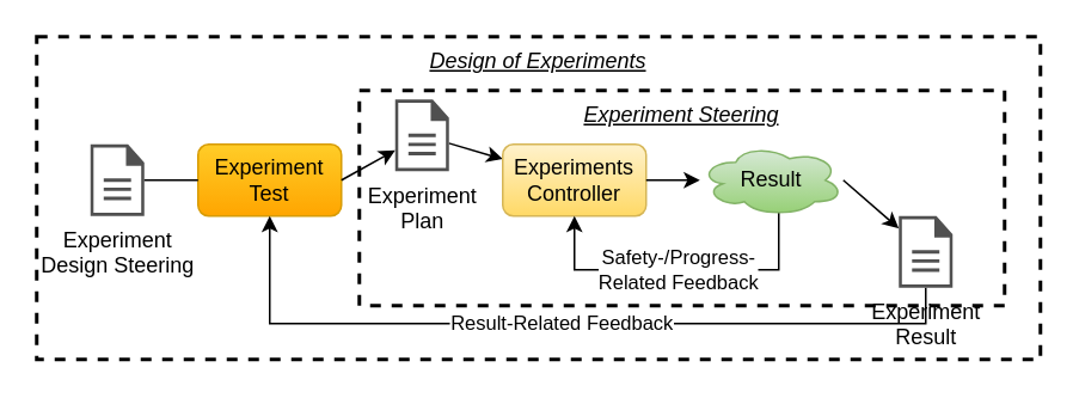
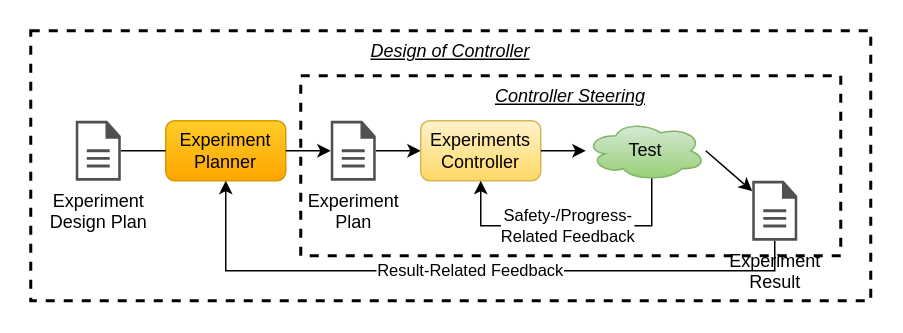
- <mxCell id="2" value="&lt;i&gt;&lt;u&gt;Design of Experiments&lt;/u&gt;&lt;/i&gt;" style="rounded=0;whiteSpace=wrap;html=1;fillColor=none;dashed=1;verticalAlign=top;strokeWidth=2;" parent="1" vertex="1"><mxGeometry x="20" y="20" width="560" height="180" as="geometry" /></mxCell>
+ <mxCell id="2" value="&lt;i&gt;&lt;u&gt;Design of Controller&lt;/u&gt;&lt;/i&gt;" style="rounded=0;whiteSpace=wrap;html=1;fillColor=none;dashed=1;verticalAlign=top;strokeWidth=2;" parent="1" vertex="1"><mxGeometry x="20" y="20" width="560" height="180" as="geometry" /></mxCell>
- <mxCell id="3" value="&lt;i&gt;&lt;u&gt;Experiment Steering&lt;/u&gt;&lt;/i&gt;" style="rounded=0;whiteSpace=wrap;html=1;fillColor=none;dashed=1;verticalAlign=top;strokeWidth=2;perimeterSpacing=2;" parent="1" vertex="1"><mxGeometry x="200" y="50" width="360" height="120" as="geometry" /></mxCell>
+ <mxCell id="3" value="&lt;i&gt;&lt;u&gt;Controller Steering&lt;/u&gt;&lt;/i&gt;" style="rounded=0;whiteSpace=wrap;html=1;fillColor=none;dashed=1;verticalAlign=top;strokeWidth=2;perimeterSpacing=2;" parent="1" vertex="1"><mxGeometry x="200" y="50" width="360" height="120" as="geometry" /></mxCell>
- <mxCell id="13" value="Experiment&lt;br&gt;Plan" style="sketch=0;pointerEvents=1;shadow=0;dashed=0;html=1;strokeColor=none;fillColor=#505050;labelPosition=center;verticalLabelPosition=bottom;verticalAlign=top;outlineConnect=0;align=center;shape=mxgraph.office.concepts.document;" parent="1" vertex="1"><mxGeometry x="220" y="55" width="30" height="40" as="geometry" /></mxCell>
+ <mxCell id="13" value="Experiment&lt;br&gt;Plan" style="sketch=0;pointerEvents=1;shadow=0;dashed=0;html=1;strokeColor=none;fillColor=#505050;labelPosition=center;verticalLabelPosition=bottom;verticalAlign=top;outlineConnect=0;align=center;shape=mxgraph.office.concepts.document;" parent="1" vertex="1"><mxGeometry x="220" y="80" width="30" height="40" as="geometry" /></mxCell>
- <mxCell id="5" value="Experiment&lt;br&gt;Test" style="rounded=1;whiteSpace=wrap;html=1;fillColor=#ffcd28;gradientColor=#ffa500;strokeColor=#d79b00;" parent="1" vertex="1"><mxGeometry x="110" y="80" width="80" height="40" as="geometry" /></mxCell>
+ <mxCell id="5" value="Experiment&lt;br&gt;Planner" style="rounded=1;whiteSpace=wrap;html=1;fillColor=#ffcd28;gradientColor=#ffa500;strokeColor=#d79b00;" parent="1" vertex="1"><mxGeometry x="110" y="80" width="80" height="40" as="geometry" /></mxCell>
- <mxCell id="11" value="Result" style="ellipse;shape=cloud;whiteSpace=wrap;html=1;fillColor=#d5e8d4;gradientColor=#97d077;strokeColor=#82b366;" parent="1" vertex="1"><mxGeometry x="390" y="80" width="80" height="40" as="geometry" /></mxCell>
+ <mxCell id="11" value="Test" style="ellipse;shape=cloud;whiteSpace=wrap;html=1;fillColor=#d5e8d4;gradientColor=#97d077;strokeColor=#82b366;" parent="1" vertex="1"><mxGeometry x="390" y="80" width="80" height="40" as="geometry" /></mxCell>
- <mxCell id="4" value="Experiment&lt;br&gt;Design Steering" style="sketch=0;pointerEvents=1;shadow=0;dashed=0;html=1;strokeColor=none;fillColor=#505050;labelPosition=center;verticalLabelPosition=bottom;verticalAlign=top;outlineConnect=0;align=center;shape=mxgraph.office.concepts.document;" parent="1" vertex="1"><mxGeometry x="50" y="80" width="30" height="40" as="geometry" /></mxCell>
+ <mxCell id="4" value="Experiment&lt;br&gt;Design Plan" style="sketch=0;pointerEvents=1;shadow=0;dashed=0;html=1;strokeColor=none;fillColor=#505050;labelPosition=center;verticalLabelPosition=bottom;verticalAlign=top;outlineConnect=0;align=center;shape=mxgraph.office.concepts.document;" parent="1" vertex="1"><mxGeometry x="50" y="80" width="30" height="40" as="geometry" /></mxCell>
